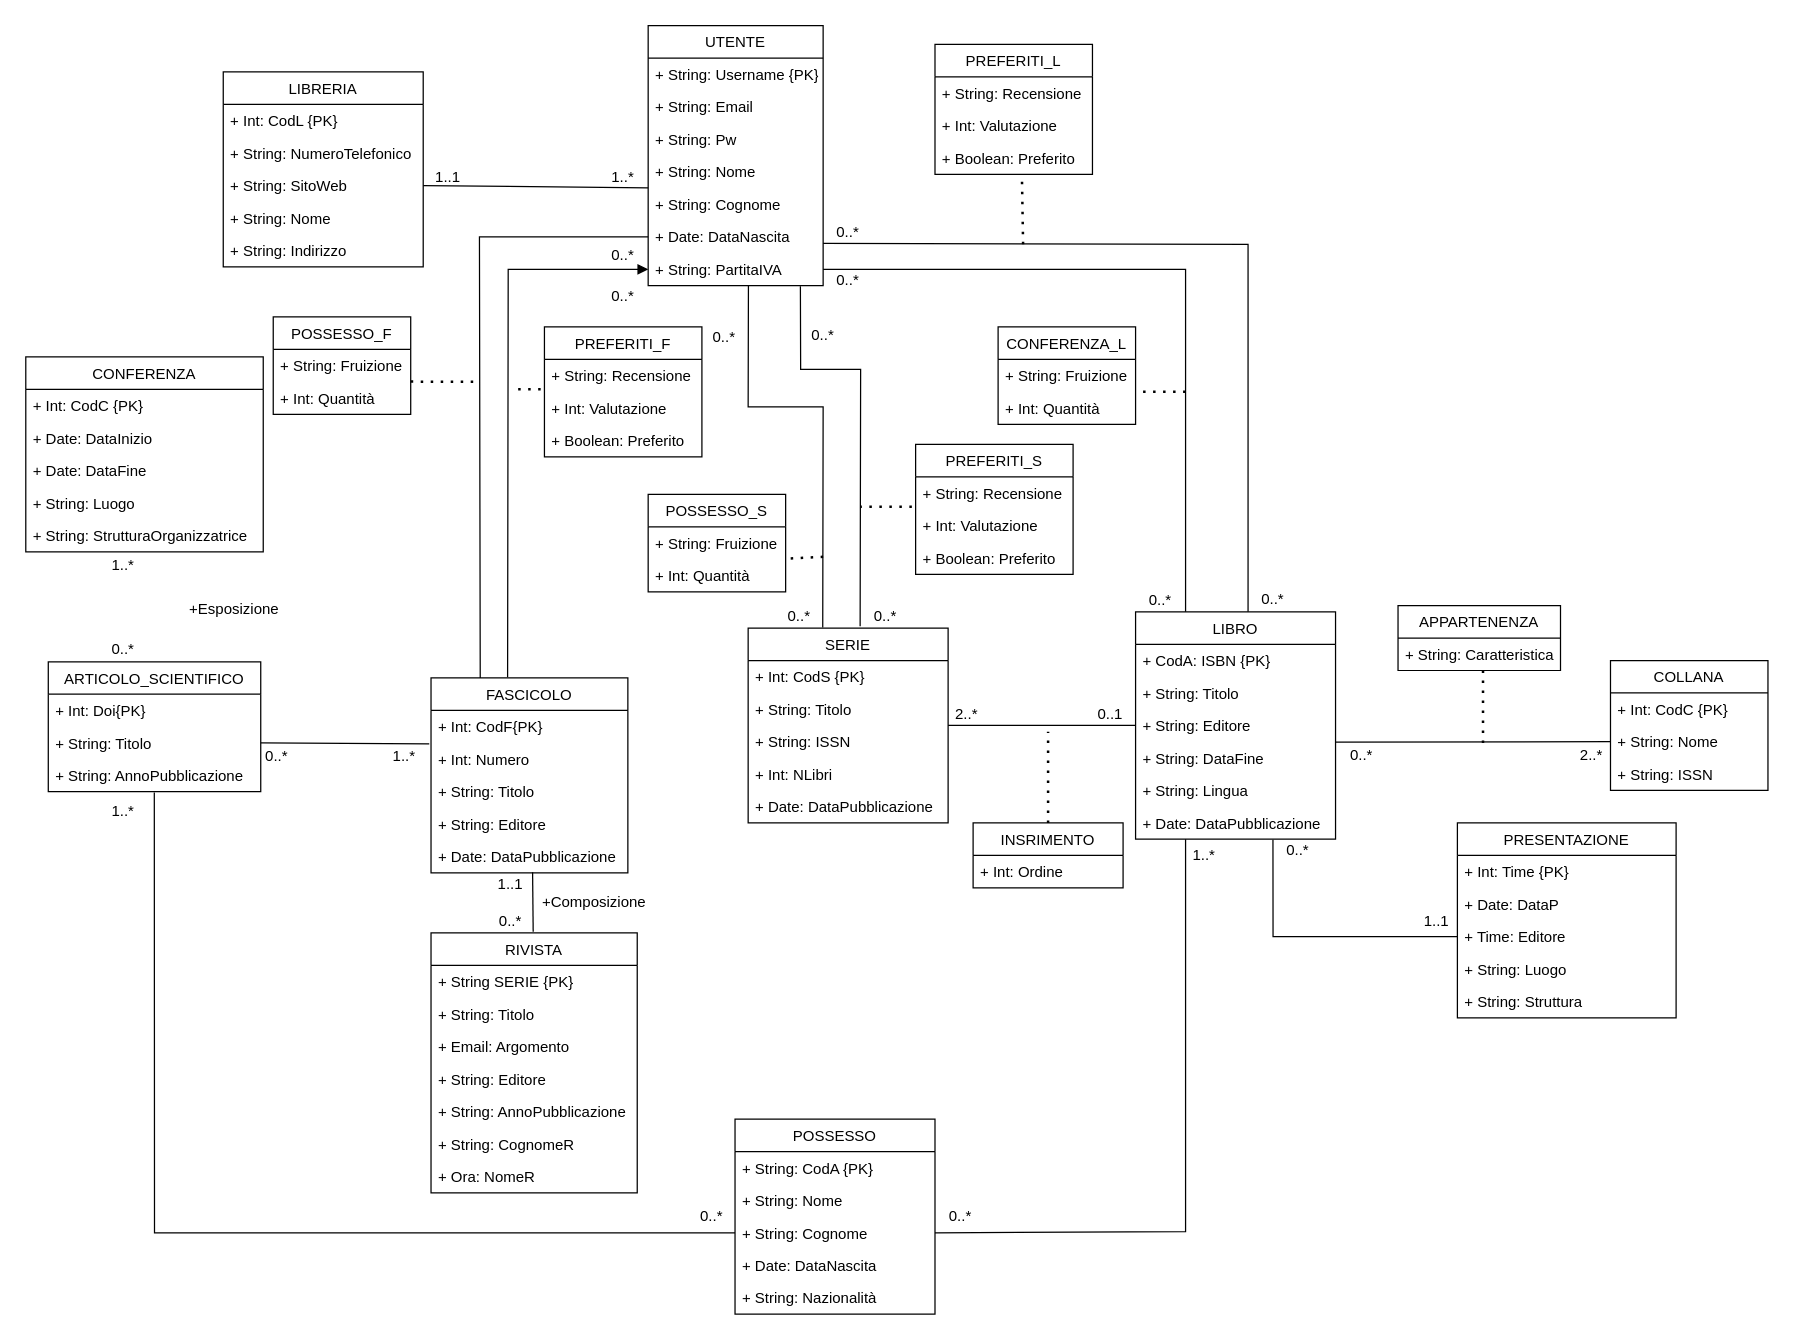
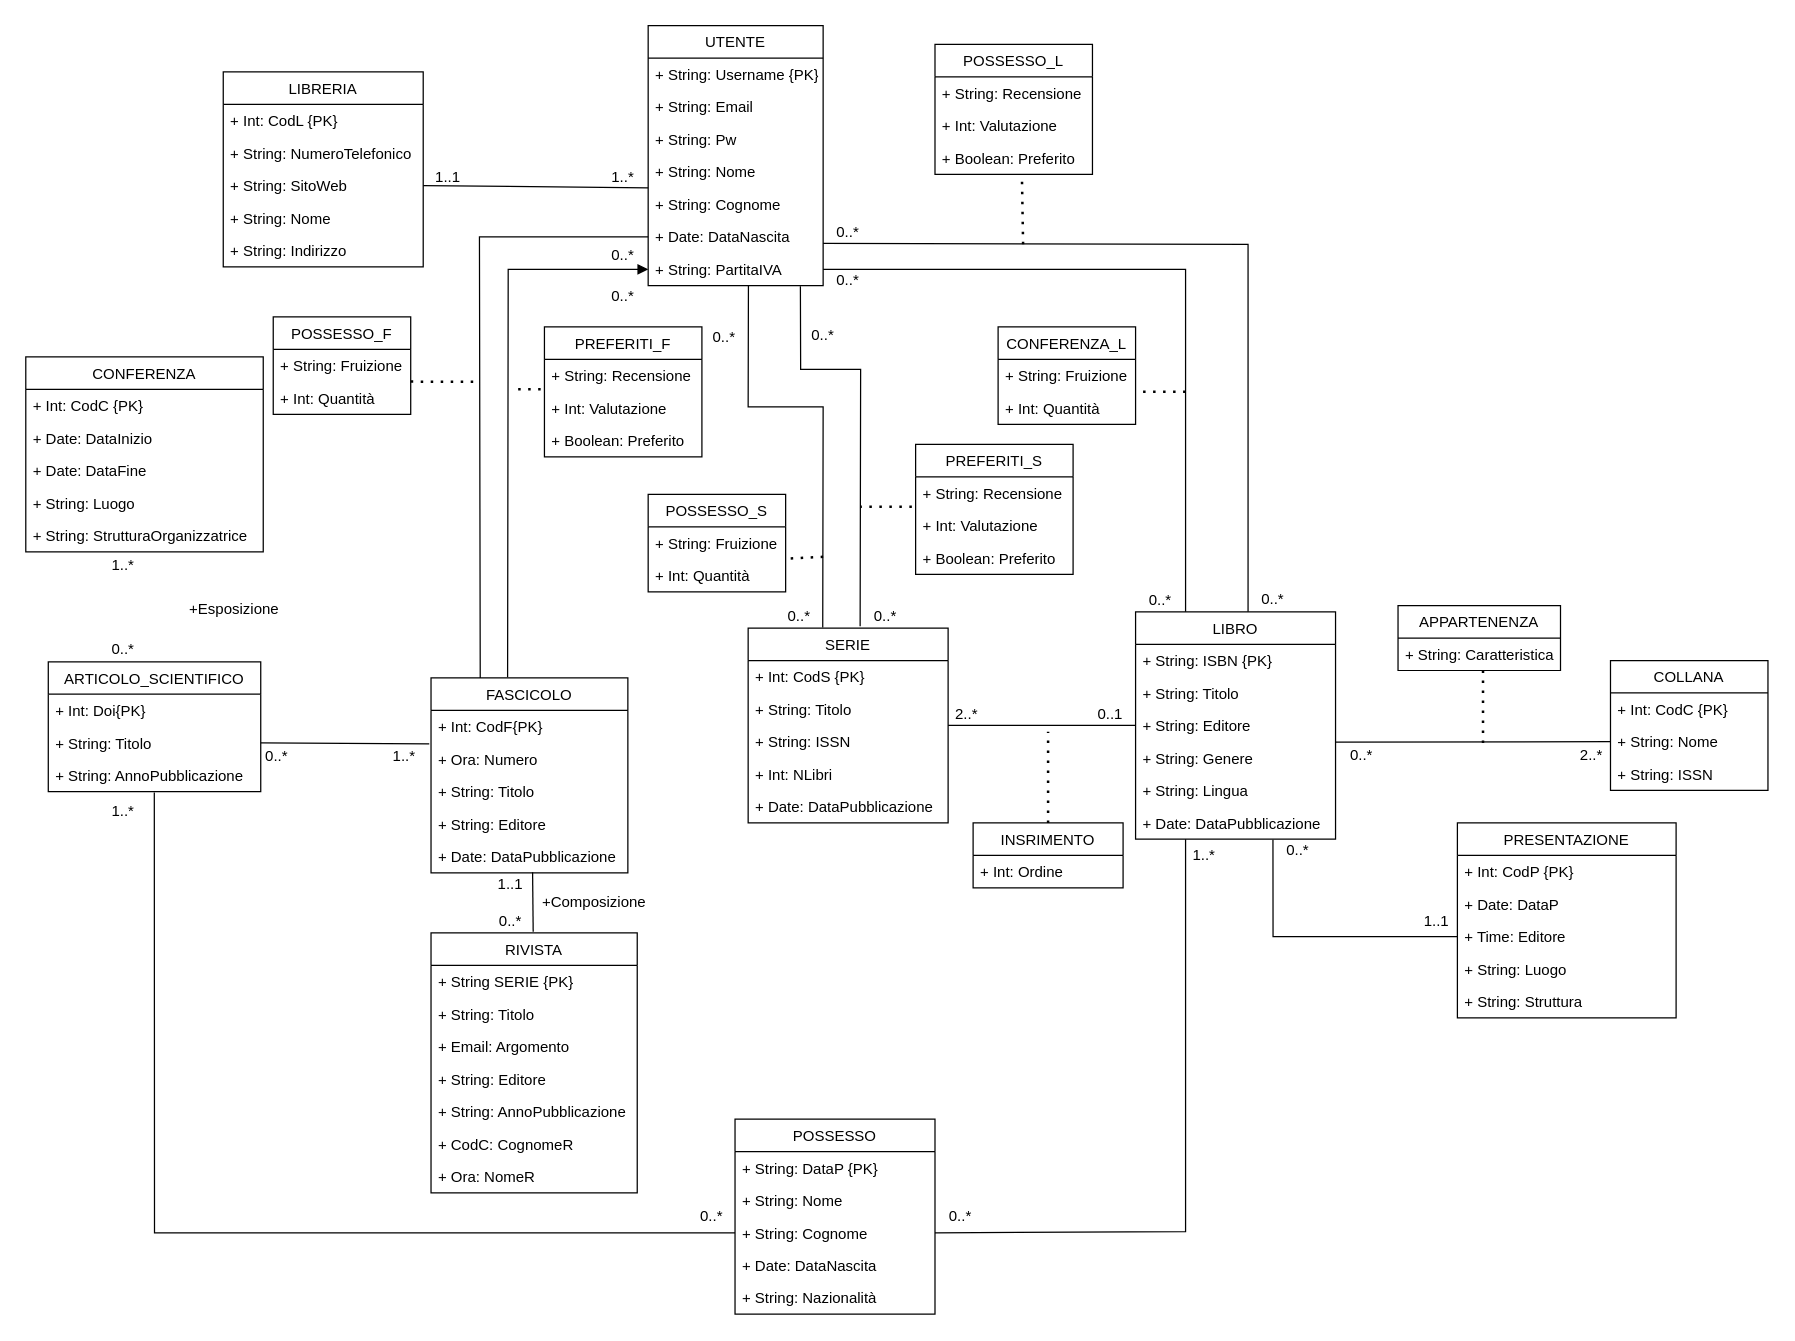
- <mxCell id="79" value="PREFERITI_L" style="swimlane;fontStyle=0;childLayout=stackLayout;horizontal=1;startSize=26;fillColor=none;horizontalStack=0;resizeParent=1;resizeParentMax=0;resizeLast=0;collapsible=1;marginBottom=0;" parent="1" vertex="1"><mxGeometry x="747.5" y="35" width="126" height="104" as="geometry" /></mxCell>
+ <mxCell id="79" value="POSSESSO_L" style="swimlane;fontStyle=0;childLayout=stackLayout;horizontal=1;startSize=26;fillColor=none;horizontalStack=0;resizeParent=1;resizeParentMax=0;resizeLast=0;collapsible=1;marginBottom=0;" parent="1" vertex="1"><mxGeometry x="747.5" y="35" width="126" height="104" as="geometry" /></mxCell>
- <mxCell id="63" value="+ CodA: ISBN {PK}" style="text;strokeColor=none;fillColor=none;align=left;verticalAlign=top;spacingLeft=4;spacingRight=4;overflow=hidden;rotatable=0;points=[[0,0.5],[1,0.5]];portConstraint=eastwest;" parent="62" vertex="1"><mxGeometry y="26" width="160" height="26" as="geometry" /></mxCell>
+ <mxCell id="63" value="+ String: ISBN {PK}" style="text;strokeColor=none;fillColor=none;align=left;verticalAlign=top;spacingLeft=4;spacingRight=4;overflow=hidden;rotatable=0;points=[[0,0.5],[1,0.5]];portConstraint=eastwest;" parent="62" vertex="1"><mxGeometry y="26" width="160" height="26" as="geometry" /></mxCell>
- <mxCell id="66" value="+ String: DataFine" style="text;strokeColor=none;fillColor=none;align=left;verticalAlign=top;spacingLeft=4;spacingRight=4;overflow=hidden;rotatable=0;points=[[0,0.5],[1,0.5]];portConstraint=eastwest;" parent="62" vertex="1"><mxGeometry y="104" width="160" height="26" as="geometry" /></mxCell>
+ <mxCell id="66" value="+ String: Genere" style="text;strokeColor=none;fillColor=none;align=left;verticalAlign=top;spacingLeft=4;spacingRight=4;overflow=hidden;rotatable=0;points=[[0,0.5],[1,0.5]];portConstraint=eastwest;" parent="62" vertex="1"><mxGeometry y="104" width="160" height="26" as="geometry" /></mxCell>
- <mxCell id="138" value="+ Int: Numero" style="text;strokeColor=none;fillColor=none;align=left;verticalAlign=top;spacingLeft=4;spacingRight=4;overflow=hidden;rotatable=0;points=[[0,0.5],[1,0.5]];portConstraint=eastwest;" vertex="1" parent="136"><mxGeometry y="52" width="157.5" height="26" as="geometry" /></mxCell>
+ <mxCell id="138" value="+ Ora: Numero" style="text;strokeColor=none;fillColor=none;align=left;verticalAlign=top;spacingLeft=4;spacingRight=4;overflow=hidden;rotatable=0;points=[[0,0.5],[1,0.5]];portConstraint=eastwest;" vertex="1" parent="136"><mxGeometry y="52" width="157.5" height="26" as="geometry" /></mxCell>
- <mxCell id="101" value="+ Int: Time {PK}" style="text;strokeColor=none;fillColor=none;align=left;verticalAlign=top;spacingLeft=4;spacingRight=4;overflow=hidden;rotatable=0;points=[[0,0.5],[1,0.5]];portConstraint=eastwest;" parent="100" vertex="1"><mxGeometry y="26" width="175" height="26" as="geometry" /></mxCell>
+ <mxCell id="101" value="+ Int: CodP {PK}" style="text;strokeColor=none;fillColor=none;align=left;verticalAlign=top;spacingLeft=4;spacingRight=4;overflow=hidden;rotatable=0;points=[[0,0.5],[1,0.5]];portConstraint=eastwest;" parent="100" vertex="1"><mxGeometry y="26" width="175" height="26" as="geometry" /></mxCell>
- <mxCell id="25" value="+ String: CognomeR" style="text;strokeColor=none;fillColor=none;align=left;verticalAlign=top;spacingLeft=4;spacingRight=4;overflow=hidden;rotatable=0;points=[[0,0.5],[1,0.5]];portConstraint=eastwest;" parent="19" vertex="1"><mxGeometry y="156" width="165" height="26" as="geometry" /></mxCell>
+ <mxCell id="25" value="+ CodC: CognomeR" style="text;strokeColor=none;fillColor=none;align=left;verticalAlign=top;spacingLeft=4;spacingRight=4;overflow=hidden;rotatable=0;points=[[0,0.5],[1,0.5]];portConstraint=eastwest;" parent="19" vertex="1"><mxGeometry y="156" width="165" height="26" as="geometry" /></mxCell>
- <mxCell id="125" value="+ String: CodA {PK}" style="text;strokeColor=none;fillColor=none;align=left;verticalAlign=top;spacingLeft=4;spacingRight=4;overflow=hidden;rotatable=0;points=[[0,0.5],[1,0.5]];portConstraint=eastwest;" parent="124" vertex="1"><mxGeometry y="26" width="160" height="26" as="geometry" /></mxCell>
+ <mxCell id="125" value="+ String: DataP {PK}" style="text;strokeColor=none;fillColor=none;align=left;verticalAlign=top;spacingLeft=4;spacingRight=4;overflow=hidden;rotatable=0;points=[[0,0.5],[1,0.5]];portConstraint=eastwest;" parent="124" vertex="1"><mxGeometry y="26" width="160" height="26" as="geometry" /></mxCell>
